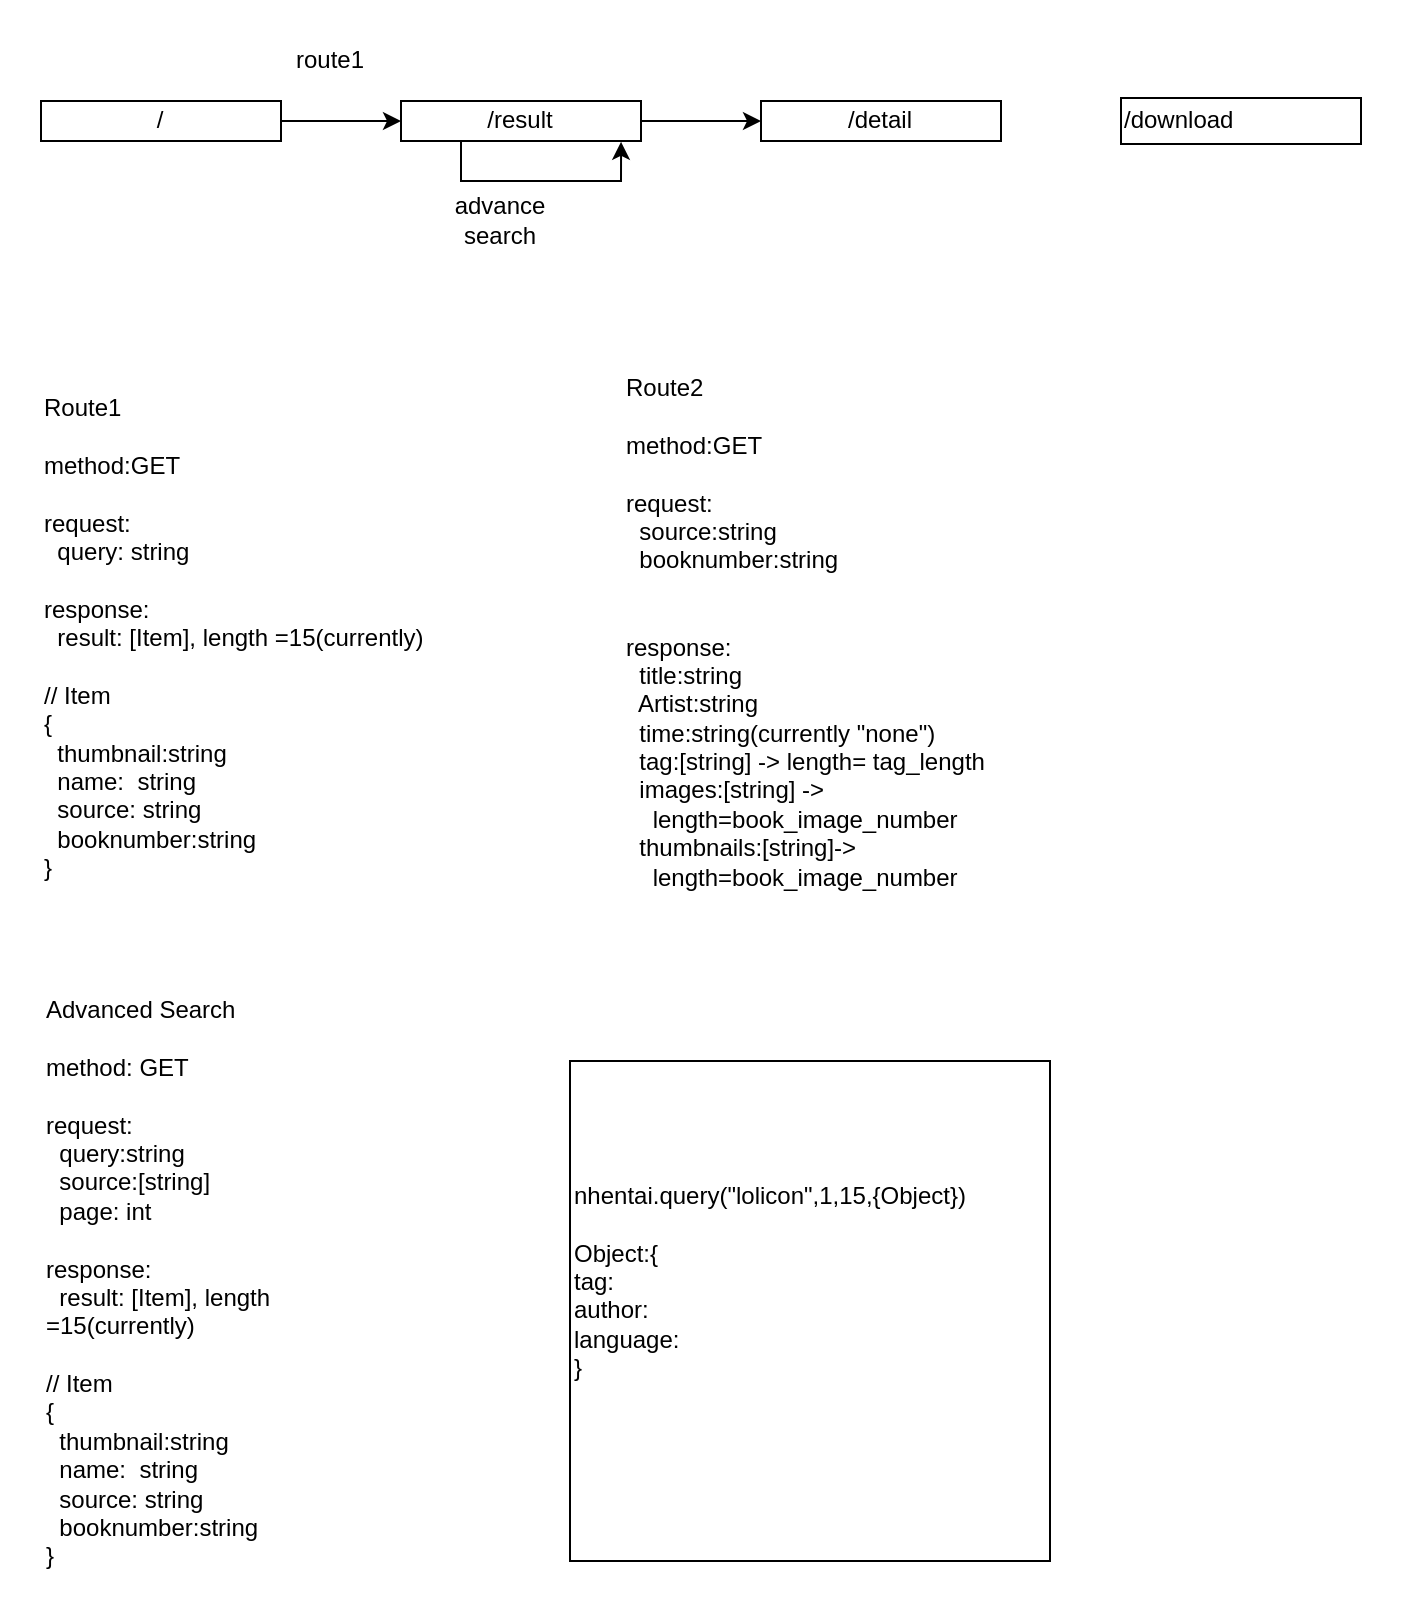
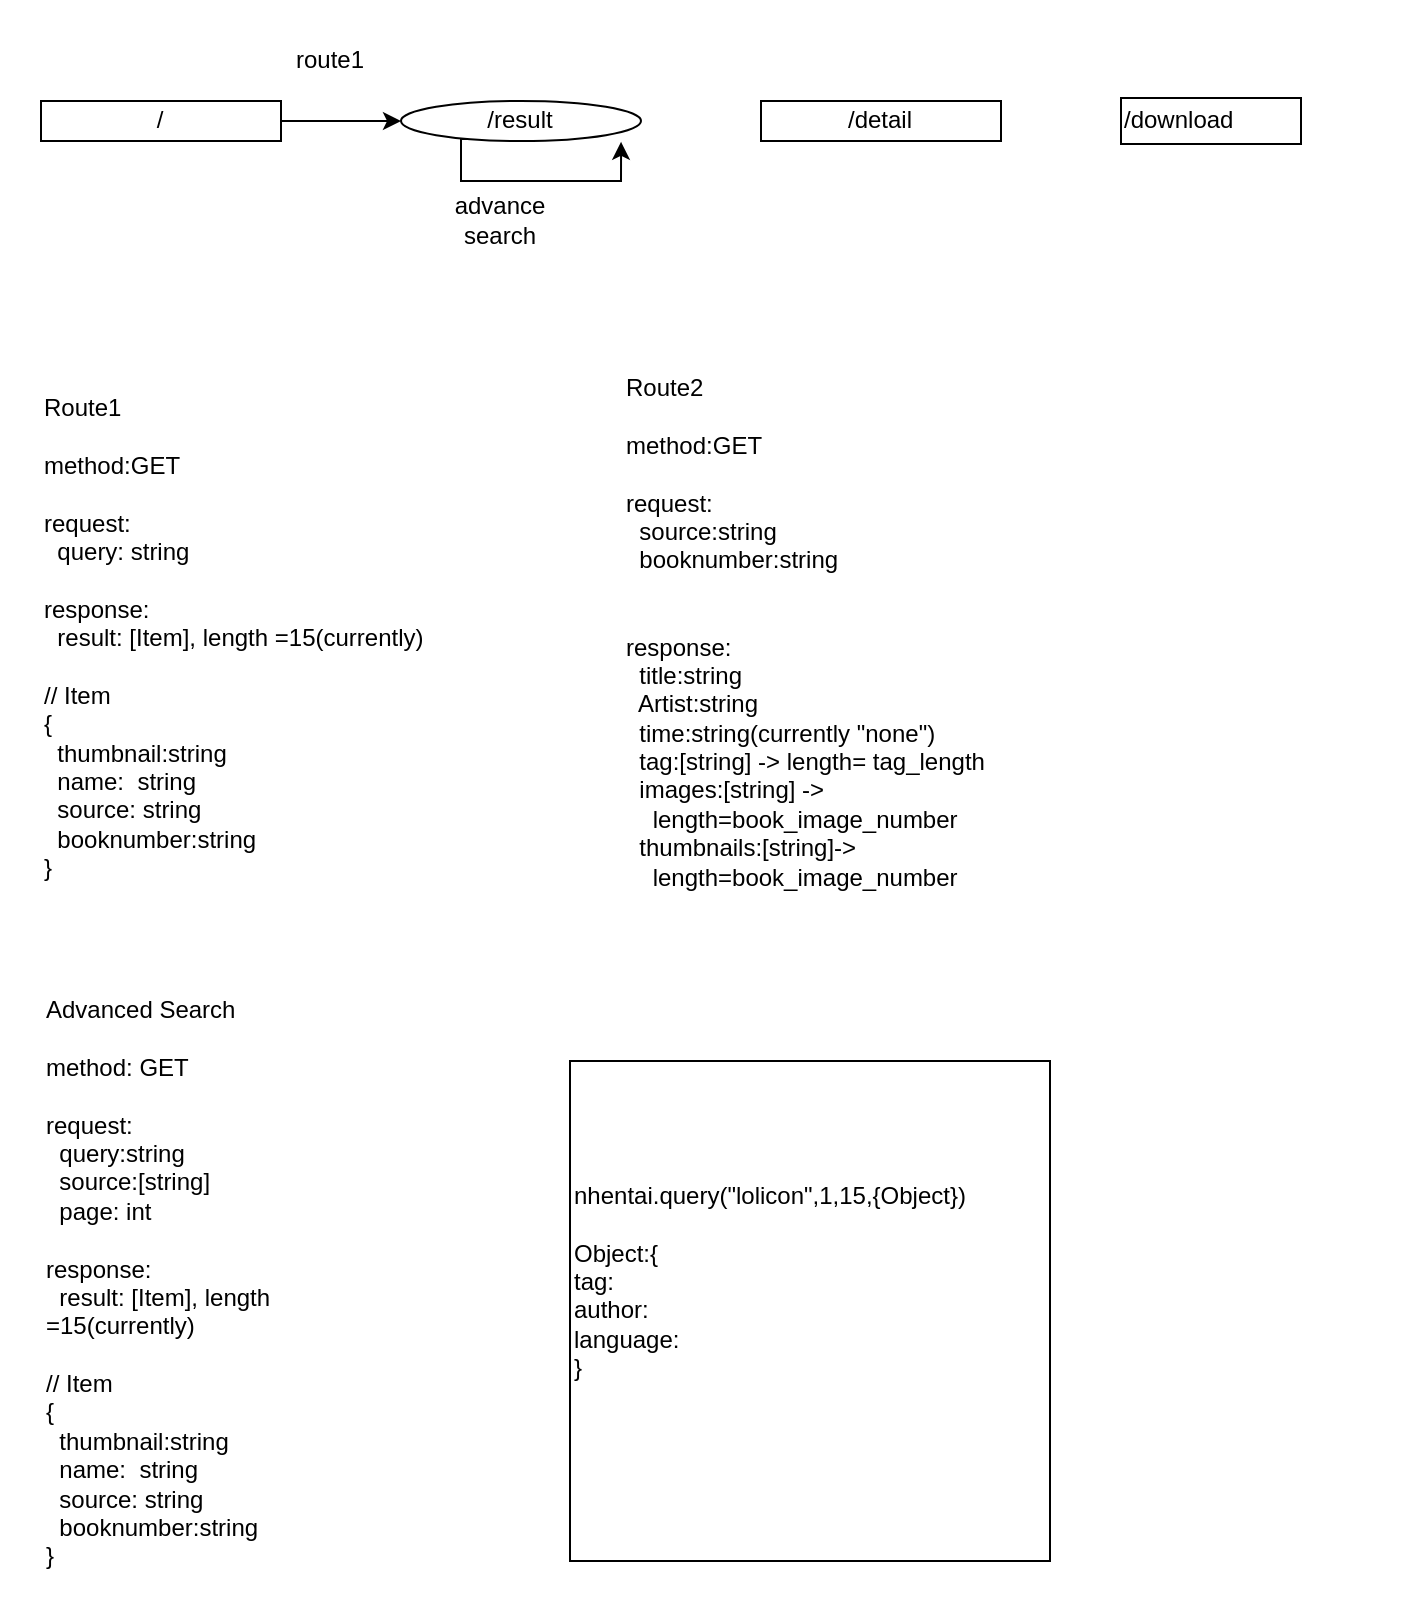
- <mxCell id="6" value="/result" style="rounded=0;whiteSpace=wrap;html=1;" vertex="1" parent="1"><mxGeometry x="200" y="50" width="120" height="20" as="geometry" /></mxCell>
+ <mxCell id="6" value="/result" style="ellipse;whiteSpace=wrap;html=1;" vertex="1" parent="1"><mxGeometry x="200" y="50" width="120" height="20" as="geometry" /></mxCell>
- <mxCell id="4" style="edgeStyle=orthogonalEdgeStyle;rounded=0;orthogonalLoop=1;jettySize=auto;html=1;entryX=0;entryY=0.5;entryDx=0;entryDy=0;" edge="1" parent="1" source="6" target="7"><mxGeometry relative="1" as="geometry" /></mxCell>
- <mxCell id="12" value="/download" style="rounded=0;whiteSpace=wrap;html=1;align=left;" vertex="1" parent="1"><mxGeometry x="560" y="48.5" width="120" height="23" as="geometry" /></mxCell>
+ <mxCell id="12" value="/download" style="rounded=0;whiteSpace=wrap;html=1;align=left;" vertex="1" parent="1"><mxGeometry x="560" y="48.5" width="90" height="23" as="geometry" /></mxCell>
